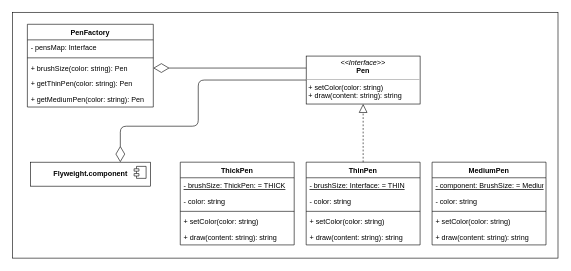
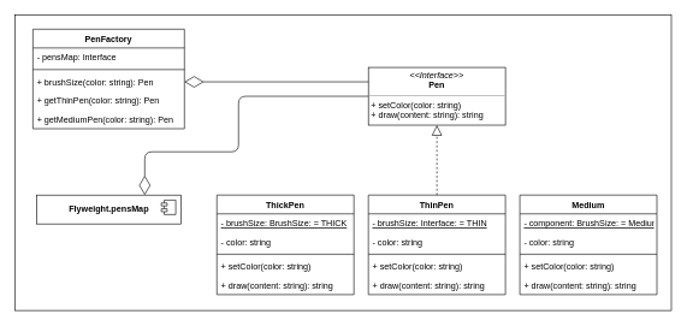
- <mxCell id="25" value="MediumPen" style="swimlane;fontStyle=1;align=center;verticalAlign=top;childLayout=stackLayout;horizontal=1;startSize=26;horizontalStack=0;resizeParent=1;resizeParentMax=0;resizeLast=0;collapsible=1;marginBottom=0;" vertex="1" parent="1"><mxGeometry x="720" y="270" width="190" height="138" as="geometry" /></mxCell>
+ <mxCell id="25" value="Medium" style="swimlane;fontStyle=1;align=center;verticalAlign=top;childLayout=stackLayout;horizontal=1;startSize=26;horizontalStack=0;resizeParent=1;resizeParentMax=0;resizeLast=0;collapsible=1;marginBottom=0;" vertex="1" parent="1"><mxGeometry x="720" y="270" width="190" height="138" as="geometry" /></mxCell>
- <mxCell id="3" value="Flyweight.component" style="html=1;dropTarget=0;fontStyle=1" vertex="1" parent="1"><mxGeometry x="50" y="270" width="200" height="40" as="geometry" /></mxCell>
+ <mxCell id="3" value="Flyweight.pensMap" style="html=1;dropTarget=0;fontStyle=1" vertex="1" parent="1"><mxGeometry x="50" y="270" width="200" height="40" as="geometry" /></mxCell>
- <mxCell id="14" value="- brushSize: ThickPen: = THICK" style="text;strokeColor=none;fillColor=none;align=left;verticalAlign=top;spacingLeft=4;spacingRight=4;overflow=hidden;rotatable=0;points=[[0,0.5],[1,0.5]];portConstraint=eastwest;fontStyle=4" vertex="1" parent="13"><mxGeometry y="26" width="190" height="26" as="geometry" /></mxCell>
+ <mxCell id="14" value="- brushSize: BrushSize: = THICK" style="text;strokeColor=none;fillColor=none;align=left;verticalAlign=top;spacingLeft=4;spacingRight=4;overflow=hidden;rotatable=0;points=[[0,0.5],[1,0.5]];portConstraint=eastwest;fontStyle=4" vertex="1" parent="13"><mxGeometry y="26" width="190" height="26" as="geometry" /></mxCell>
